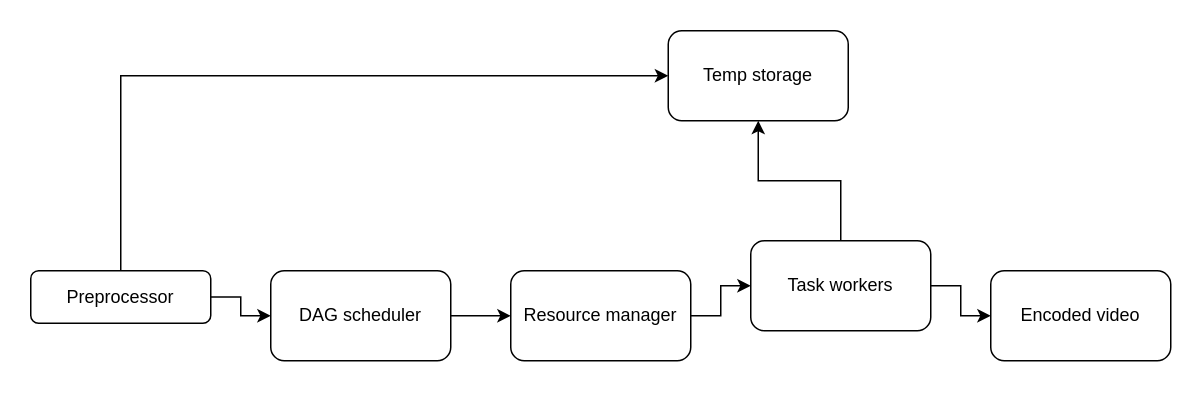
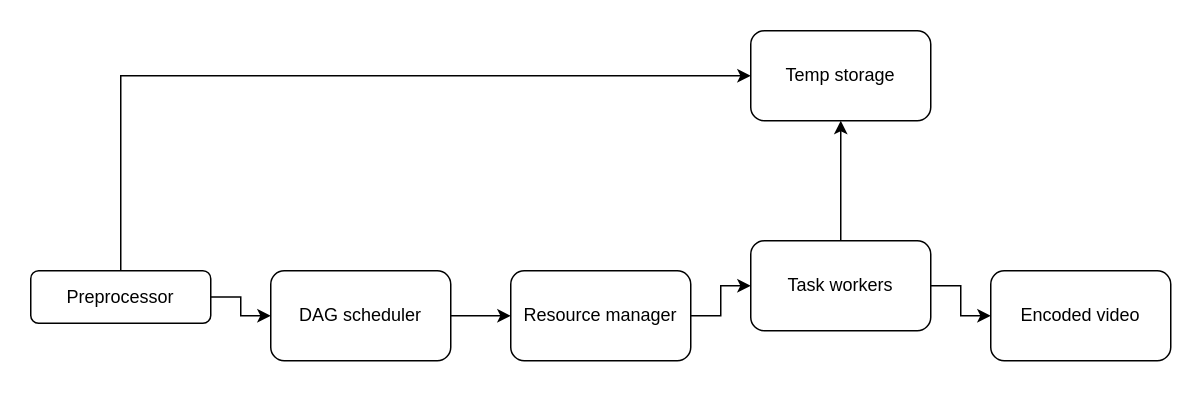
- <mxCell id="13" value="Temp storage" style="rounded=1;whiteSpace=wrap;html=1;" vertex="1" parent="1"><mxGeometry x="445" y="20" width="120" height="60" as="geometry" /></mxCell>
+ <mxCell id="13" value="Temp storage" style="rounded=1;whiteSpace=wrap;html=1;" vertex="1" parent="1"><mxGeometry x="500" y="20" width="120" height="60" as="geometry" /></mxCell>
